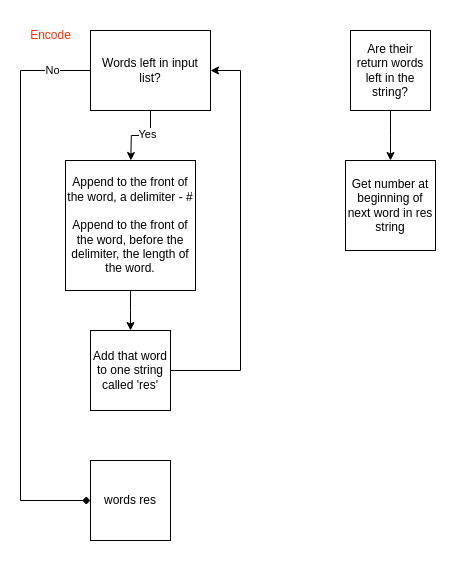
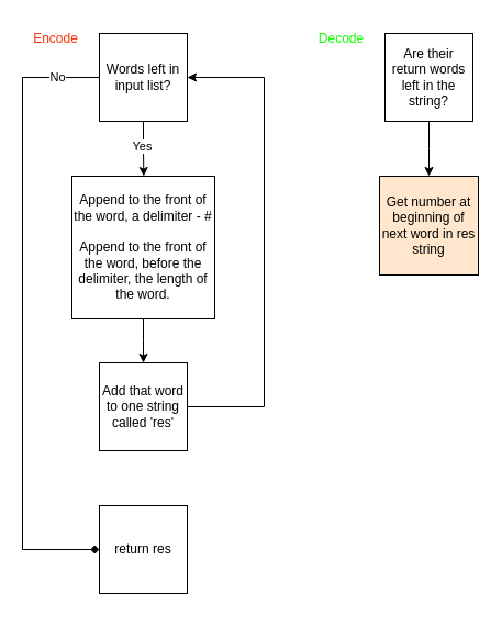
+ <mxCell id="13" value="Decode" style="text;html=1;align=center;verticalAlign=middle;resizable=0;points=[];autosize=1;strokeColor=none;fillColor=none;fontColor=#13FF03;" vertex="1" parent="1"><mxGeometry x="280" y="20" width="60" height="30" as="geometry" /></mxCell>
- <mxCell id="6" value="Words left in input list?" style="whiteSpace=wrap;html=1;aspect=fixed;" vertex="1" parent="1"><mxGeometry x="90" y="30" width="120" height="80" as="geometry" /></mxCell>
+ <mxCell id="6" value="Words left in input list?" style="whiteSpace=wrap;html=1;aspect=fixed;" vertex="1" parent="1"><mxGeometry x="90" y="30" width="80" height="80" as="geometry" /></mxCell>
- <mxCell id="16" value="Get number at beginning of next word in res string" style="whiteSpace=wrap;html=1;aspect=fixed;" vertex="1" parent="1"><mxGeometry x="345" y="160" width="90" height="90" as="geometry" /></mxCell>
+ <mxCell id="16" value="Get number at beginning of next word in res string" style="whiteSpace=wrap;html=1;aspect=fixed;fillColor=#ffe6cc;" vertex="1" parent="1"><mxGeometry x="345" y="160" width="90" height="90" as="geometry" /></mxCell>
- <mxCell id="12" value="words res" style="whiteSpace=wrap;html=1;aspect=fixed;" vertex="1" parent="1"><mxGeometry x="90" y="460" width="80" height="80" as="geometry" /></mxCell>
+ <mxCell id="12" value="return res" style="whiteSpace=wrap;html=1;aspect=fixed;" vertex="1" parent="1"><mxGeometry x="90" y="460" width="80" height="80" as="geometry" /></mxCell>
